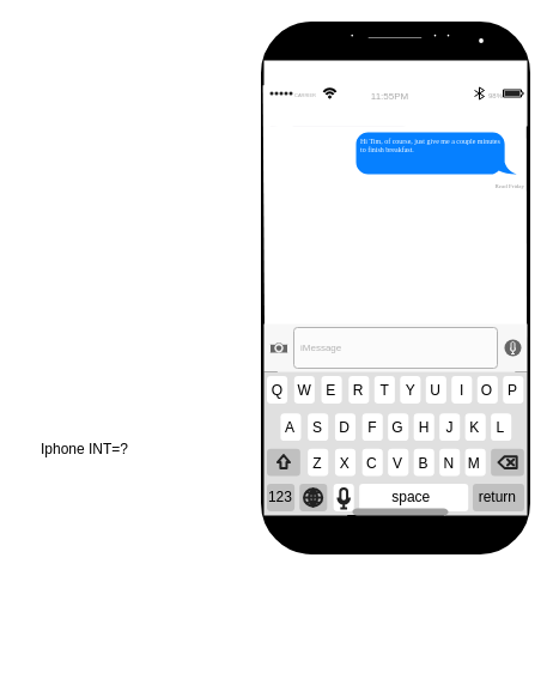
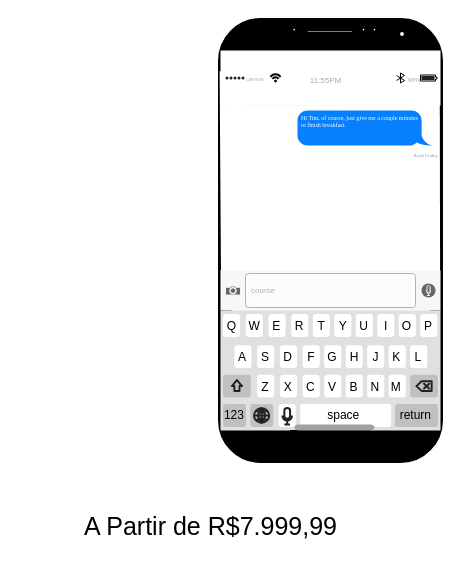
- <mxCell id="11" value="iMessage" style="html=1;strokeWidth=1;shadow=0;dashed=0;shape=mxgraph.ios7ui.marginRect;rx=3;ry=3;rectMarginLeft=25;rectMarginRight=25;rectMarginTop=3;rectMarginBottom=3;fillColor=#FBFBFB;strokeColor=#B3B3B3;fontColor=#B3B3B3;align=left;spacingLeft=29;fontSize=8;" vertex="1" parent="10"><mxGeometry width="220" height="40" as="geometry" /></mxCell>
+ <mxCell id="11" value="course" style="html=1;strokeWidth=1;shadow=0;dashed=0;shape=mxgraph.ios7ui.marginRect;rx=3;ry=3;rectMarginLeft=25;rectMarginRight=25;rectMarginTop=3;rectMarginBottom=3;fillColor=#FBFBFB;strokeColor=#B3B3B3;fontColor=#B3B3B3;align=left;spacingLeft=29;fontSize=8;" vertex="1" parent="10"><mxGeometry width="220" height="40" as="geometry" /></mxCell>
- <mxCell id="24" value="Iphone INT=?" style="text;html=1;align=center;verticalAlign=middle;resizable=0;points=[];autosize=1;strokeColor=none;fillColor=none;" vertex="1" parent="1"><mxGeometry x="20" y="360" width="100" height="30" as="geometry" /></mxCell>
+ <mxCell id="15" value="&lt;font style=&quot;font-size: 25px;&quot;&gt;A Partir de R$7.999,99&lt;/font&gt;" style="text;html=1;align=center;verticalAlign=middle;resizable=0;points=[];autosize=1;strokeColor=none;fillColor=none;" vertex="1" parent="1"><mxGeometry x="70" y="505" width="280" height="40" as="geometry" /></mxCell>
